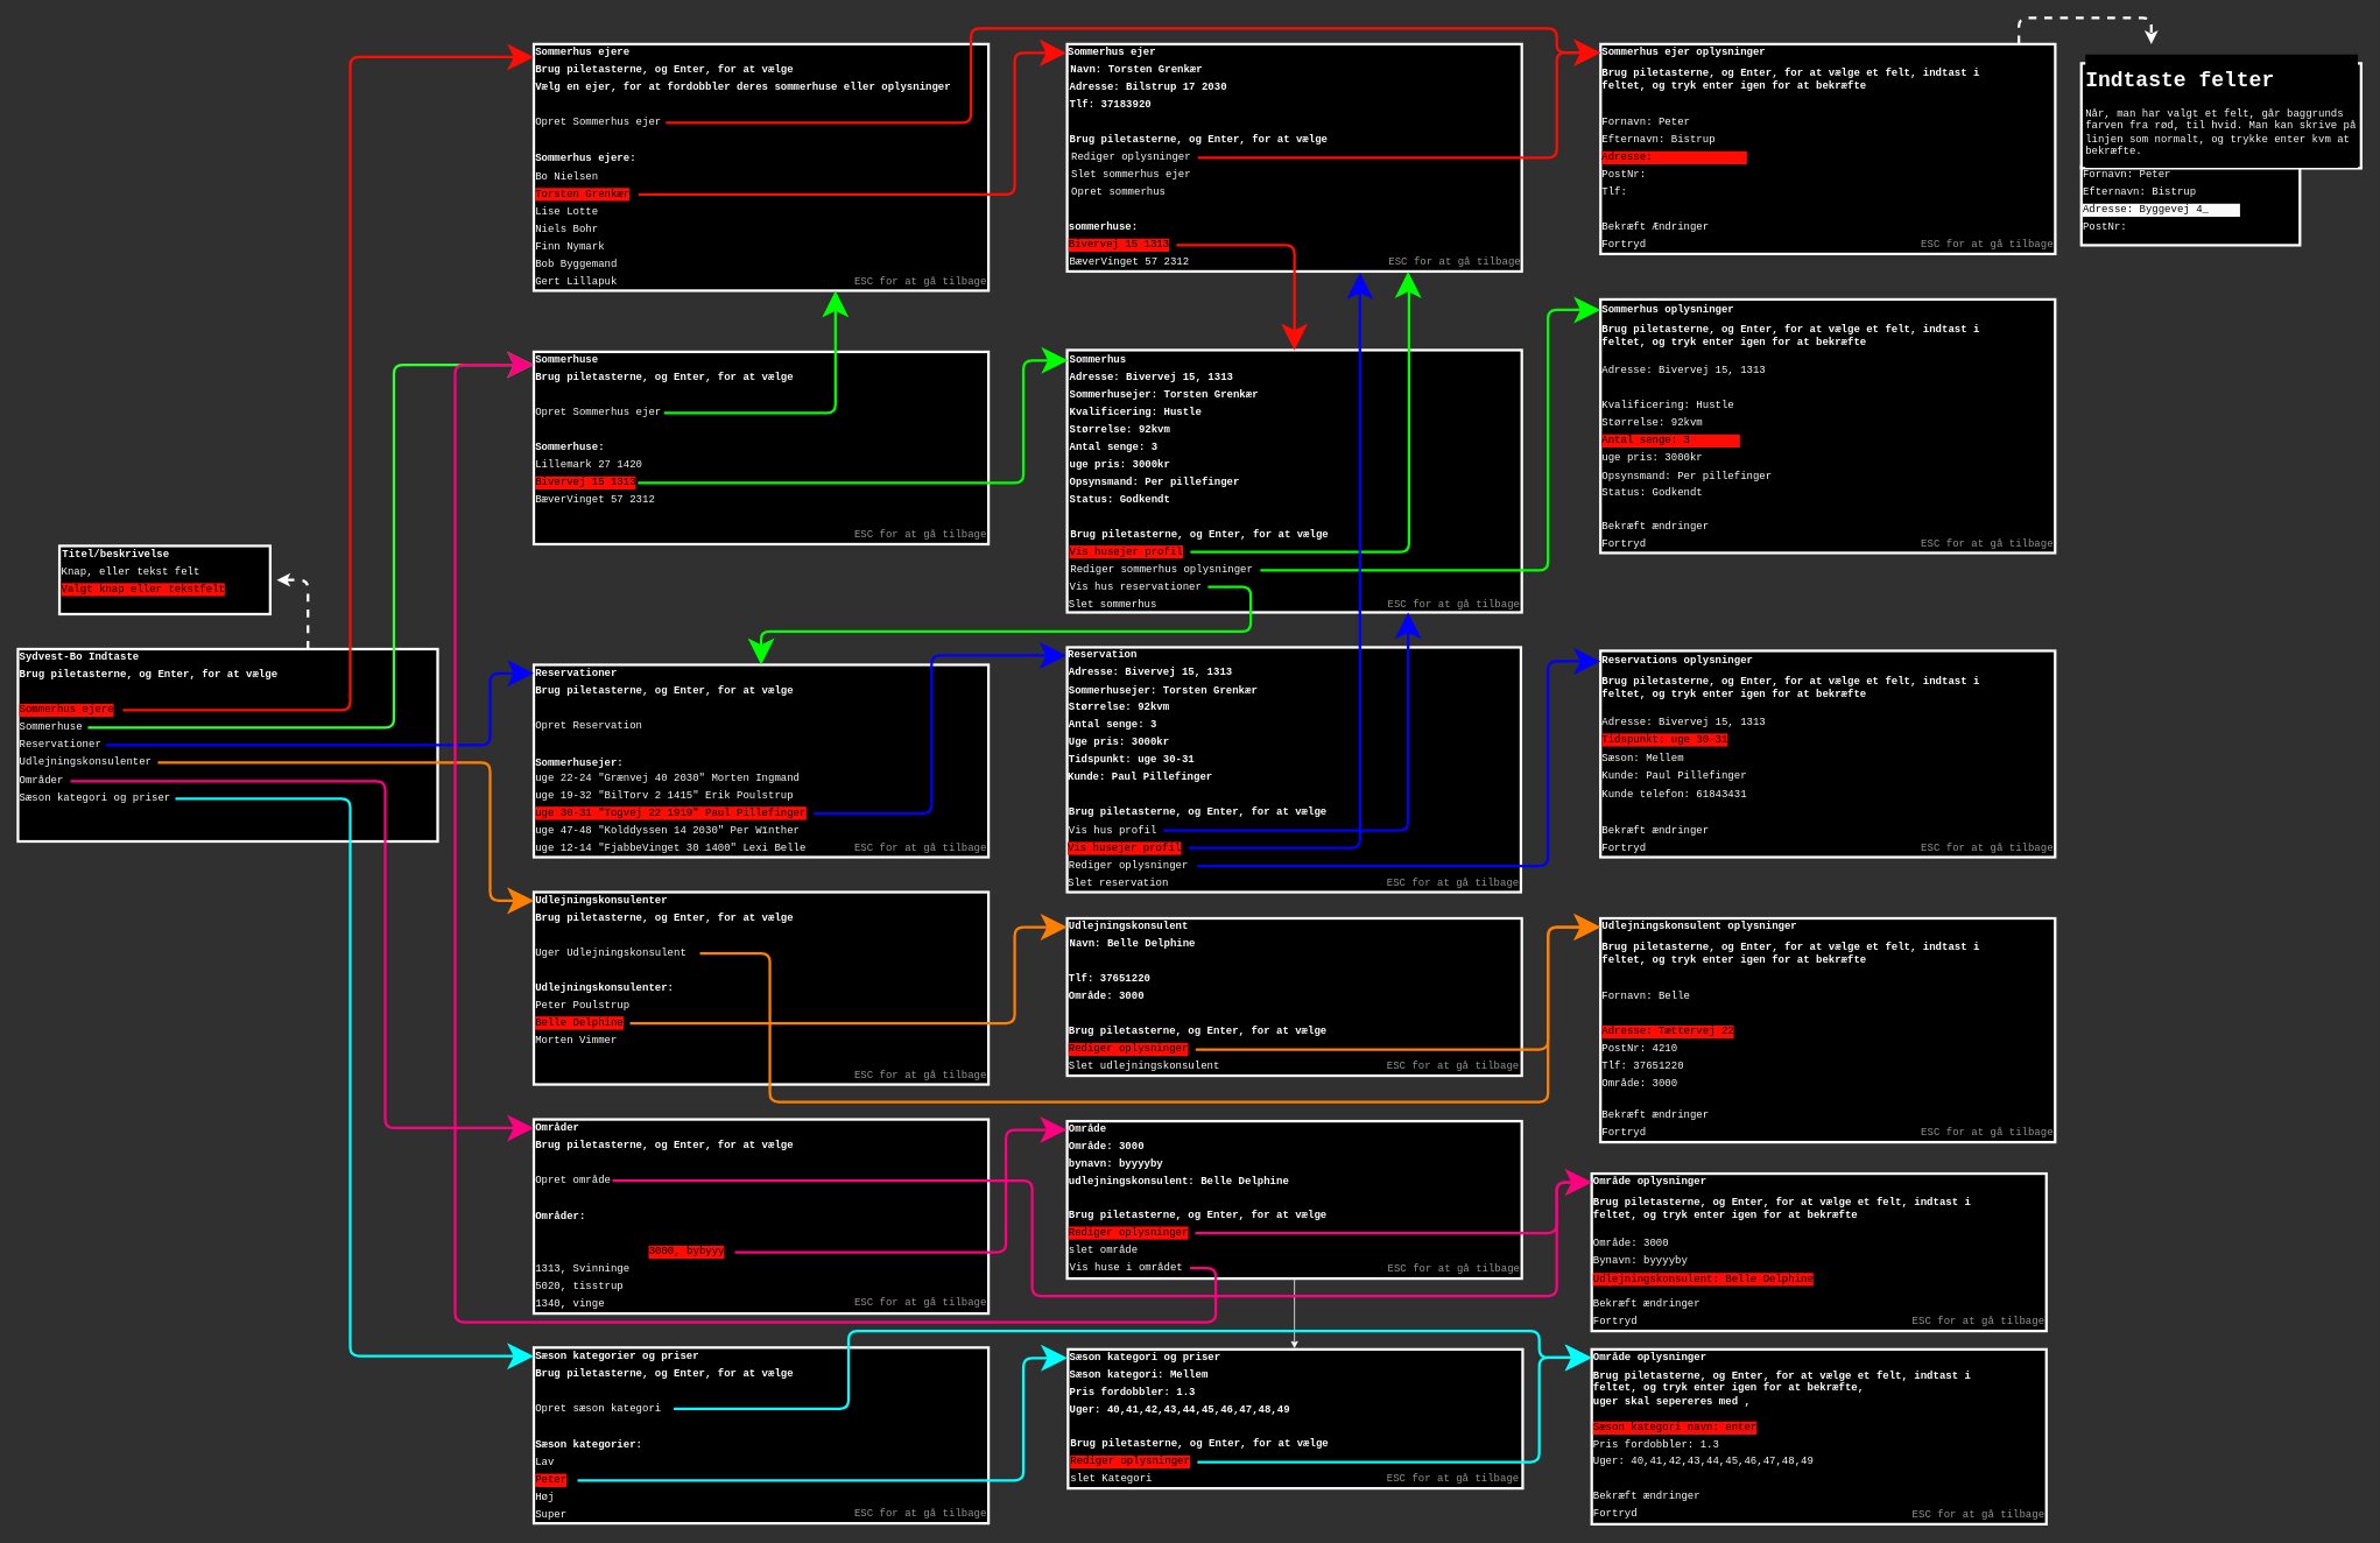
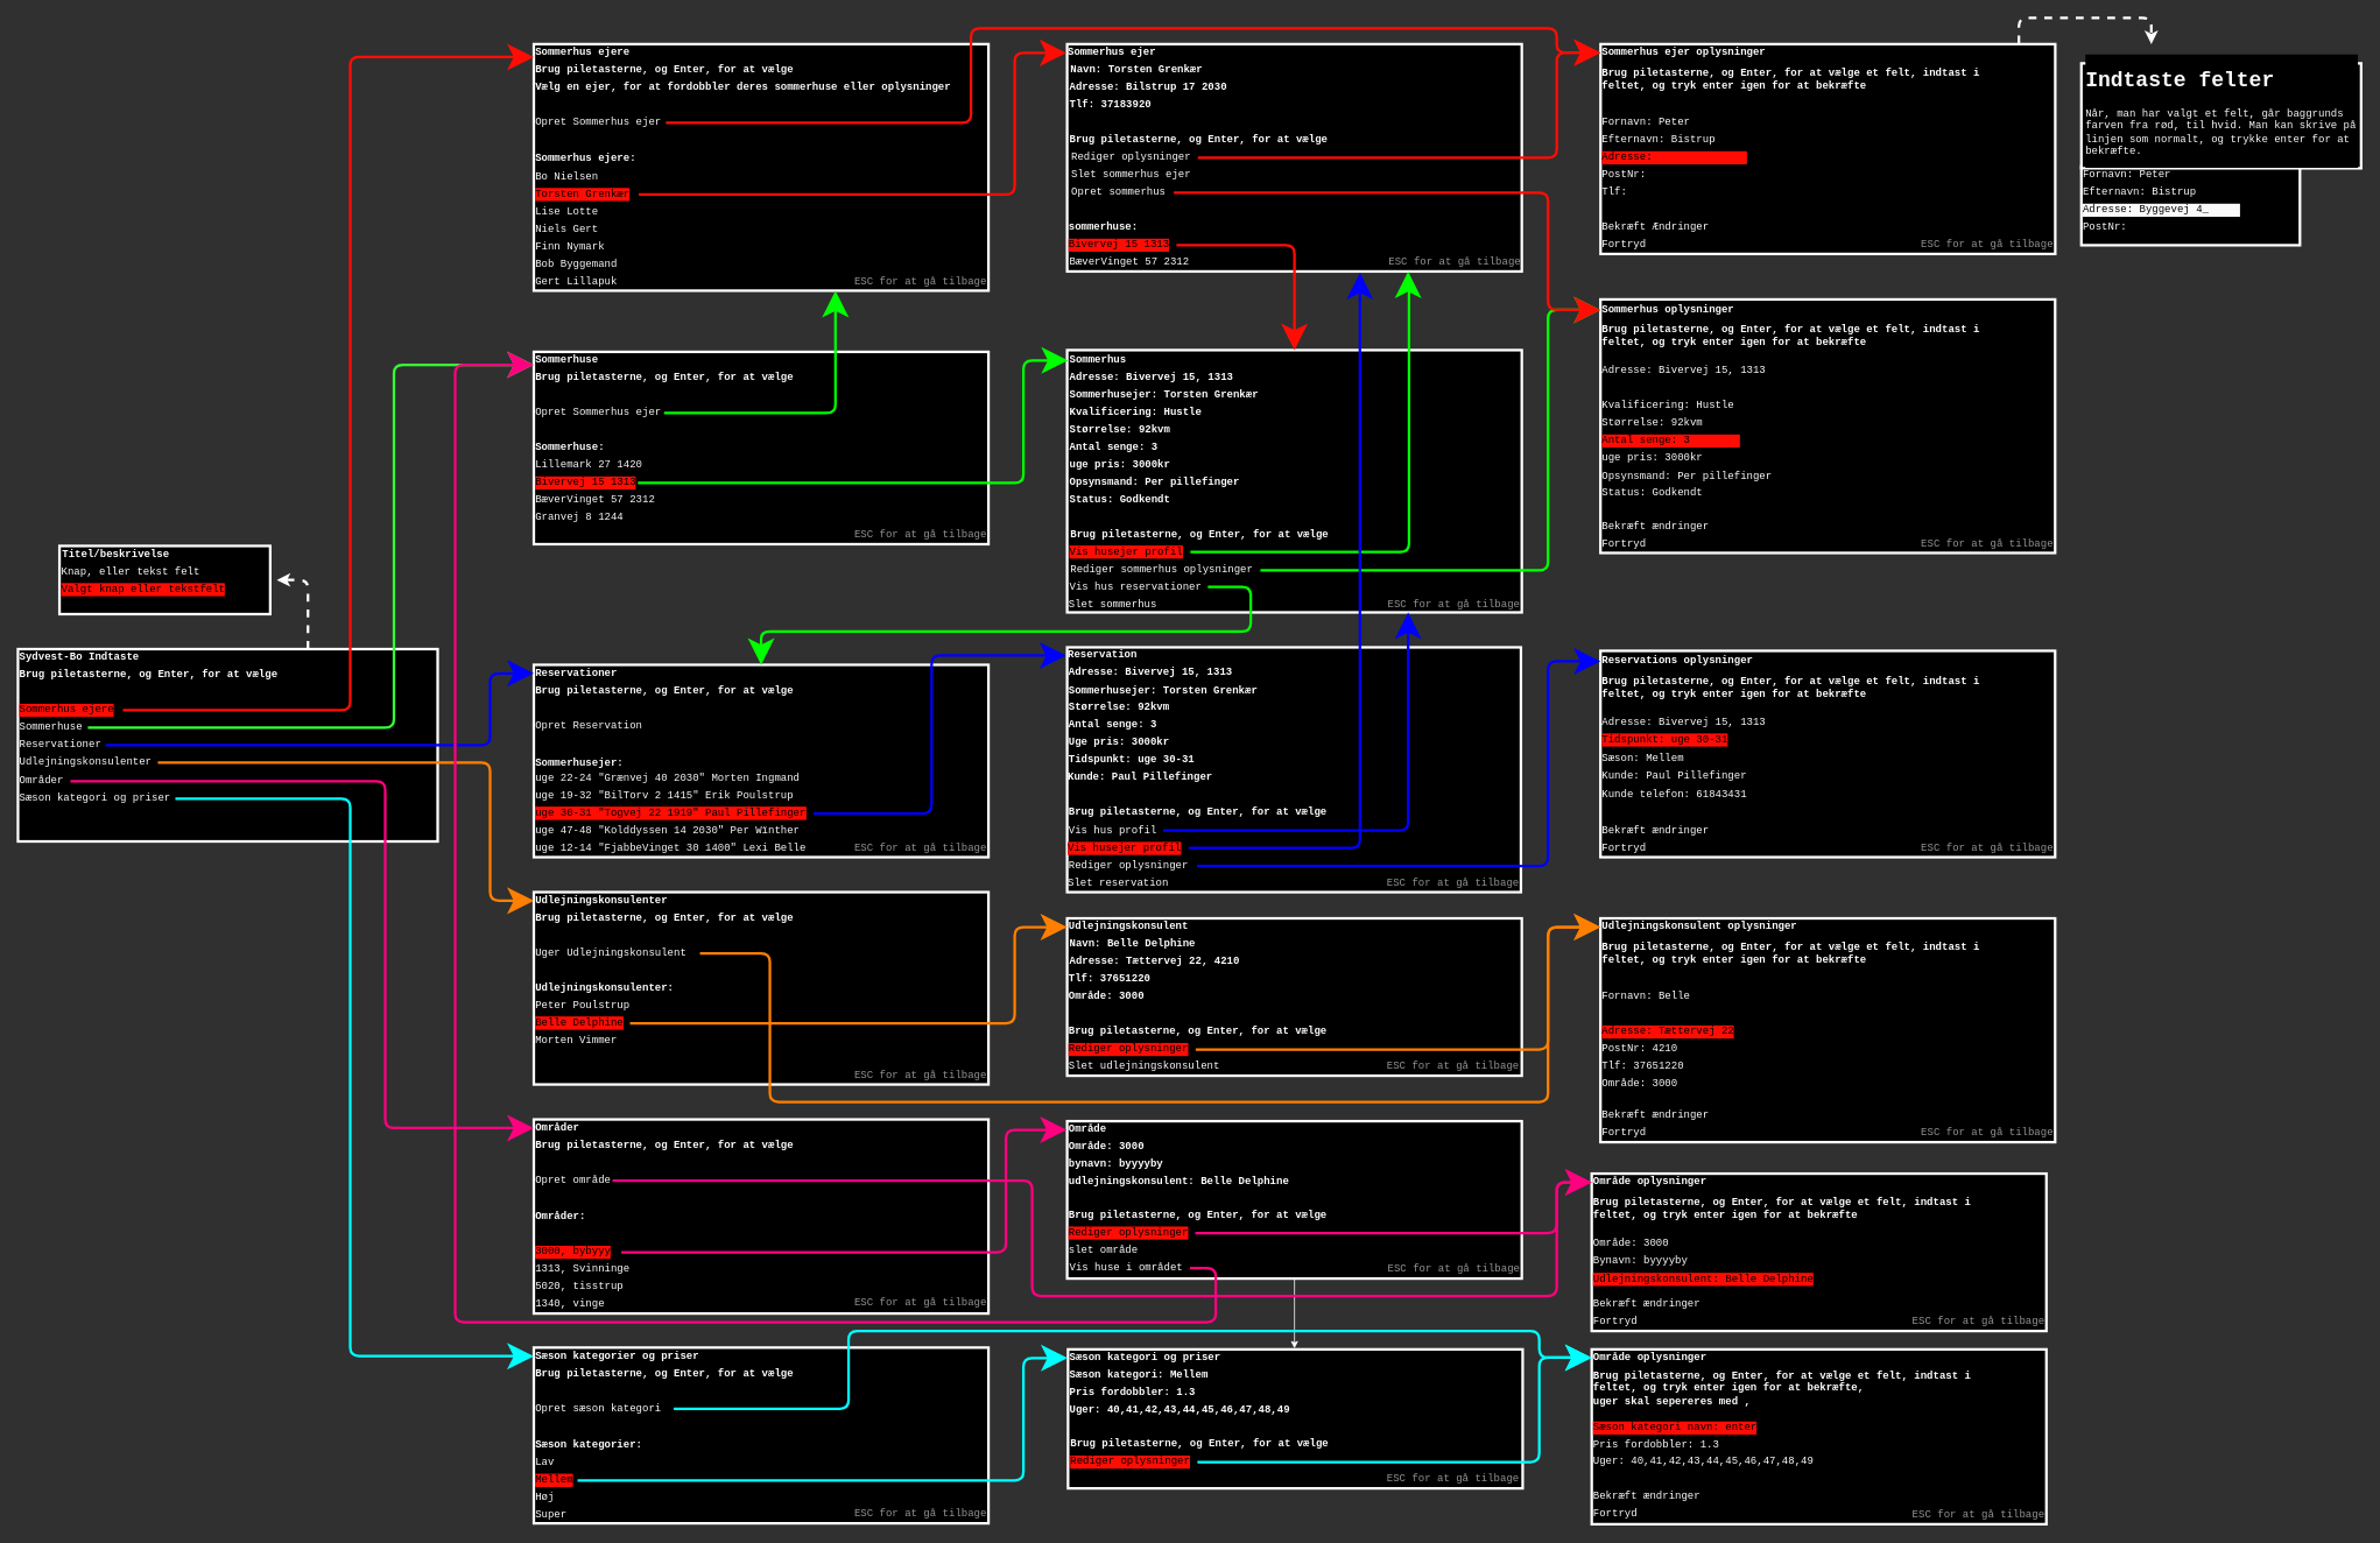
- <mxCell id="62" value="&lt;h1&gt;Indtaste felter&lt;/h1&gt;&lt;p&gt;Når, man har valgt et felt, går baggrunds farven fra rød, til hvid. Man kan skrive på linjen som normalt, og trykke enter kvm at bekræfte.&lt;/p&gt;" style="text;html=1;strokeColor=#FFFFFF;fillColor=#000000;spacing=5;spacingTop=-20;whiteSpace=wrap;overflow=hidden;rounded=0;comic=0;labelBackgroundColor=#000000;fontFamily=Courier New;fontColor=#FAFAFA;align=left;strokeWidth=3;" parent="1" vertex="1"><mxGeometry x="2380" y="72" width="320" height="120" as="geometry" /></mxCell>
+ <mxCell id="62" value="&lt;h1&gt;Indtaste felter&lt;/h1&gt;&lt;p&gt;Når, man har valgt et felt, går baggrunds farven fra rød, til hvid. Man kan skrive på linjen som normalt, og trykke enter for at bekræfte.&lt;/p&gt;" style="text;html=1;strokeColor=#FFFFFF;fillColor=#000000;spacing=5;spacingTop=-20;whiteSpace=wrap;overflow=hidden;rounded=0;comic=0;labelBackgroundColor=#000000;fontFamily=Courier New;fontColor=#FAFAFA;align=left;strokeWidth=3;" parent="1" vertex="1"><mxGeometry x="2380" y="72" width="320" height="120" as="geometry" /></mxCell>
+ <mxCell id="125" value="" style="endArrow=classic;html=1;fontFamily=Courier New;fontColor=#000000;edgeStyle=orthogonalEdgeStyle;endSize=21;strokeWidth=3;entryX=0;entryY=0.5;entryDx=0;entryDy=0;targetPerimeterSpacing=0;rounded=1;exitX=1;exitY=0.5;exitDx=0;exitDy=0;strokeColor=#FF0D05;" parent="1" source="100" target="113" edge="1"><mxGeometry width="50" height="50" relative="1" as="geometry"><mxPoint x="1351.5" y="205" as="sourcePoint" /><mxPoint x="1607.5" y="55" as="targetPoint" /><Array as="points"><mxPoint x="1770" y="220" /><mxPoint x="1770" y="354" /></Array></mxGeometry></mxCell>
- <mxCell id="15" value="Niels Bohr" style="text;html=1;strokeColor=none;fillColor=none;align=left;verticalAlign=middle;whiteSpace=wrap;rounded=0;comic=0;fontFamily=Courier New;strokeWidth=3;fontColor=#FAFAFA;" parent="1" vertex="1"><mxGeometry x="610" y="251.8" width="200" height="20" as="geometry" /></mxCell>
+ <mxCell id="15" value="Niels Gert" style="text;html=1;strokeColor=none;fillColor=none;align=left;verticalAlign=middle;whiteSpace=wrap;rounded=0;comic=0;fontFamily=Courier New;strokeWidth=3;fontColor=#FAFAFA;" parent="1" vertex="1"><mxGeometry x="610" y="251.8" width="200" height="20" as="geometry" /></mxCell>
+ <mxCell id="78" value="Granvej 8 1244" style="text;html=1;strokeColor=none;fillColor=none;align=left;verticalAlign=middle;whiteSpace=wrap;rounded=0;comic=0;fontFamily=Courier New;fontStyle=0;dashed=1;strokeWidth=3;fontColor=#FAFAFA;" parent="1" vertex="1"><mxGeometry x="610" y="582" width="140" height="20" as="geometry" /></mxCell>
+ <mxCell id="166" value="Adresse: Tættervej 22, 4210" style="text;html=1;strokeColor=none;fillColor=none;align=left;verticalAlign=middle;whiteSpace=wrap;rounded=0;comic=0;fontFamily=Courier New;fontStyle=1;strokeWidth=3;fontColor=#FFFFFF;" parent="1" vertex="1"><mxGeometry x="1221" y="1090" width="325" height="20" as="geometry" /></mxCell>
- <mxCell id="187" value="&lt;span style=&quot;background-color: rgb(255 , 13 , 5)&quot;&gt;3000, bybyyy&lt;/span&gt;" style="text;html=1;strokeColor=none;fillColor=none;align=left;verticalAlign=middle;whiteSpace=wrap;rounded=0;comic=0;fontFamily=Courier New;labelBackgroundColor=#FF0D05;fontColor=#000000;strokeWidth=3;" parent="1" vertex="1"><mxGeometry x="740" y="1422" width="100" height="20" as="geometry" /></mxCell>
+ <mxCell id="187" value="&lt;span style=&quot;background-color: rgb(255 , 13 , 5)&quot;&gt;3000, bybyyy&lt;/span&gt;" style="text;html=1;strokeColor=none;fillColor=none;align=left;verticalAlign=middle;whiteSpace=wrap;rounded=0;comic=0;fontFamily=Courier New;labelBackgroundColor=#FF0D05;fontColor=#000000;strokeWidth=3;" parent="1" vertex="1"><mxGeometry x="610" y="1422" width="100" height="20" as="geometry" /></mxCell>
- <mxCell id="231" value="slet Kategori" style="text;html=1;strokeColor=none;fillColor=none;align=left;verticalAlign=middle;whiteSpace=wrap;rounded=0;comic=0;fontFamily=Courier New;fontStyle=0;dashed=1;strokeWidth=3;fontColor=#FFFFFF;" parent="1" vertex="1"><mxGeometry x="1222" y="1682" width="260" height="20" as="geometry" /></mxCell>
- <mxCell id="221" value="&lt;span style=&quot;background-color: rgb(255 , 13 , 5)&quot;&gt;Peter&lt;/span&gt;" style="text;html=1;strokeColor=none;fillColor=none;align=left;verticalAlign=middle;whiteSpace=wrap;rounded=0;comic=0;fontFamily=Courier New;labelBackgroundColor=#FF0D05;fontColor=#000000;strokeWidth=3;" parent="1" vertex="1"><mxGeometry x="610" y="1683" width="50" height="20" as="geometry" /></mxCell>
+ <mxCell id="221" value="&lt;span style=&quot;background-color: rgb(255 , 13 , 5)&quot;&gt;Mellem&lt;/span&gt;" style="text;html=1;strokeColor=none;fillColor=none;align=left;verticalAlign=middle;whiteSpace=wrap;rounded=0;comic=0;fontFamily=Courier New;labelBackgroundColor=#FF0D05;fontColor=#000000;strokeWidth=3;" parent="1" vertex="1"><mxGeometry x="610" y="1683" width="50" height="20" as="geometry" /></mxCell>
